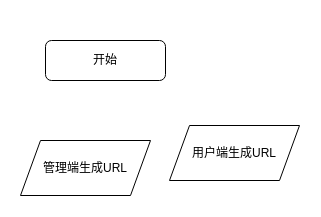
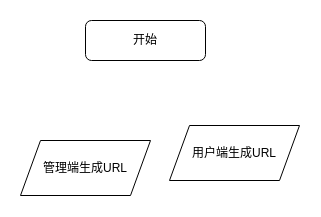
- <mxCell id="2" value="开始" style="rounded=1;whiteSpace=wrap;html=1;" vertex="1" parent="1"><mxGeometry x="45" y="40" width="120" height="40" as="geometry" /></mxCell>
+ <mxCell id="2" value="开始" style="rounded=1;whiteSpace=wrap;html=1;" vertex="1" parent="1"><mxGeometry x="85" y="20" width="120" height="40" as="geometry" /></mxCell>
